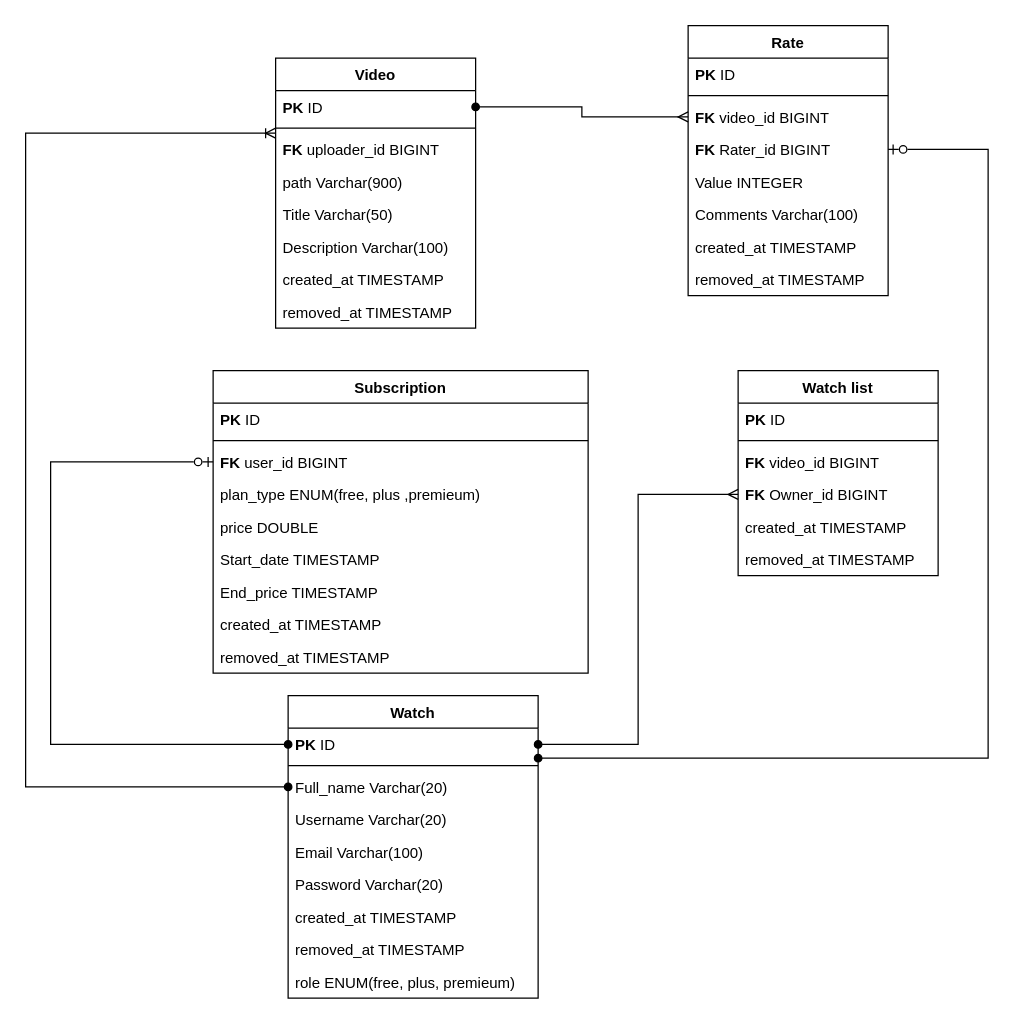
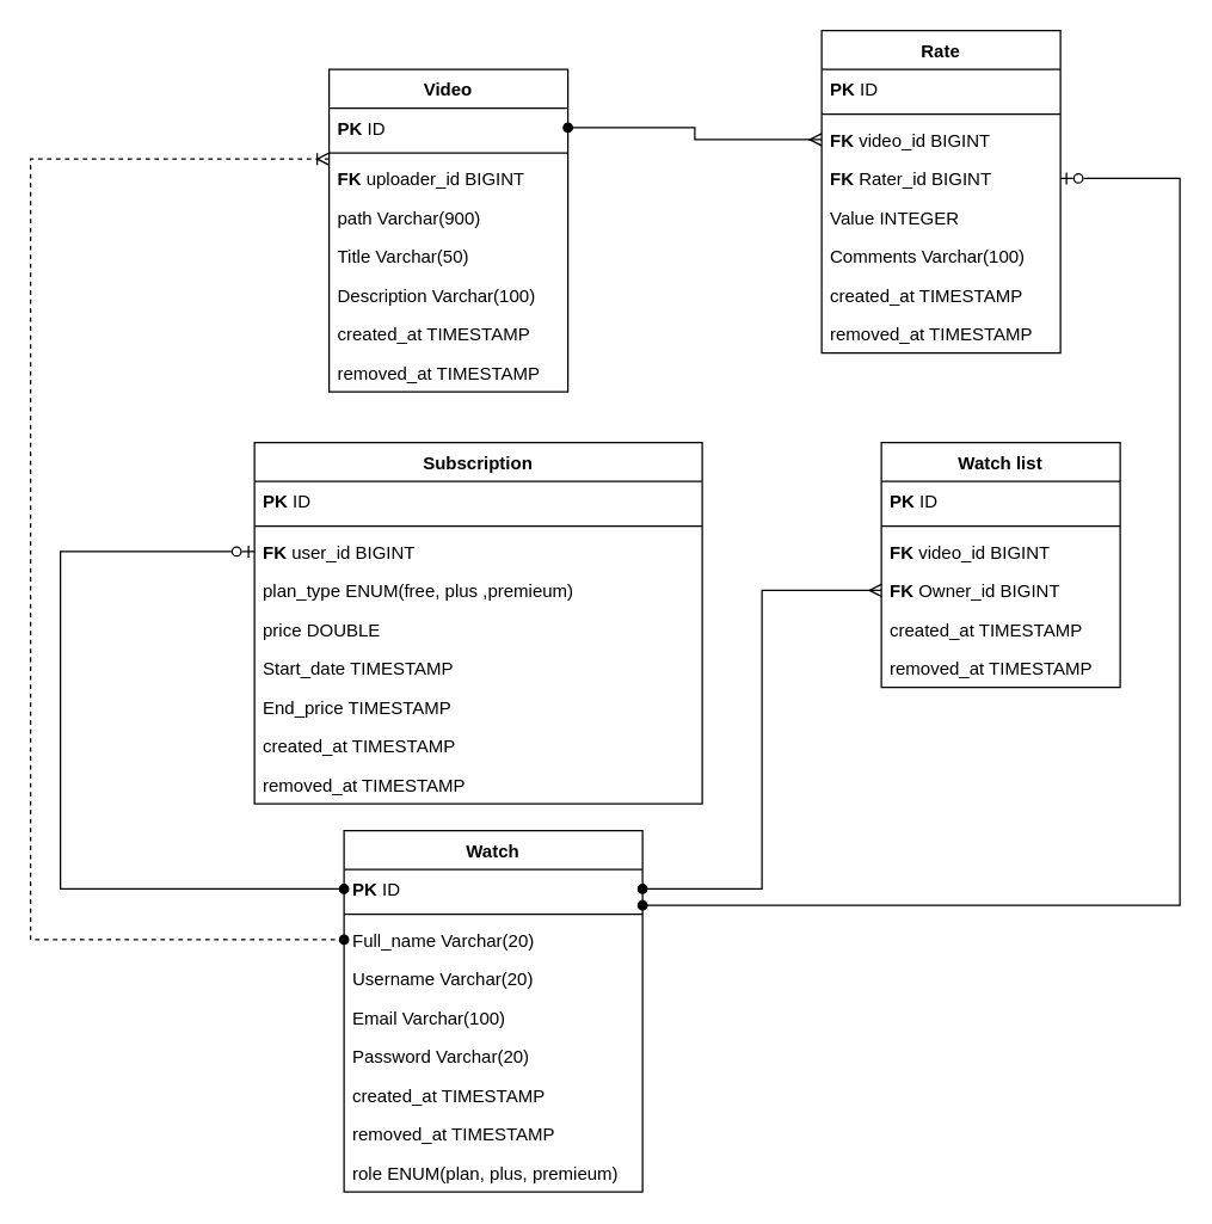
- <mxCell id="48" style="edgeStyle=orthogonalEdgeStyle;rounded=0;orthogonalLoop=1;jettySize=auto;html=1;entryX=0;entryY=0.5;entryDx=0;entryDy=0;endArrow=oval;endFill=1;startArrow=ERoneToMany;startFill=0;" parent="1" source="5" target="14" edge="1"><mxGeometry relative="1" as="geometry"><Array as="points"><mxPoint x="20" y="106" /><mxPoint x="20" y="629" /></Array></mxGeometry></mxCell>
+ <mxCell id="48" style="edgeStyle=orthogonalEdgeStyle;rounded=0;orthogonalLoop=1;jettySize=auto;html=1;entryX=0;entryY=0.5;entryDx=0;entryDy=0;endArrow=oval;endFill=1;startArrow=ERoneToMany;startFill=0;dashed=1;" parent="1" source="5" target="14" edge="1"><mxGeometry relative="1" as="geometry"><Array as="points"><mxPoint x="20" y="106" /><mxPoint x="20" y="629" /></Array></mxGeometry></mxCell>
- <mxCell id="20" value="role ENUM(free, plus, premieum)" style="text;strokeColor=none;fillColor=none;align=left;verticalAlign=top;spacingLeft=4;spacingRight=4;overflow=hidden;rotatable=0;points=[[0,0.5],[1,0.5]];portConstraint=eastwest;whiteSpace=wrap;html=1;" parent="11" vertex="1"><mxGeometry y="216" width="200" height="26" as="geometry" /></mxCell>
+ <mxCell id="20" value="role ENUM(plan, plus, premieum)" style="text;strokeColor=none;fillColor=none;align=left;verticalAlign=top;spacingLeft=4;spacingRight=4;overflow=hidden;rotatable=0;points=[[0,0.5],[1,0.5]];portConstraint=eastwest;whiteSpace=wrap;html=1;" parent="11" vertex="1"><mxGeometry y="216" width="200" height="26" as="geometry" /></mxCell>
